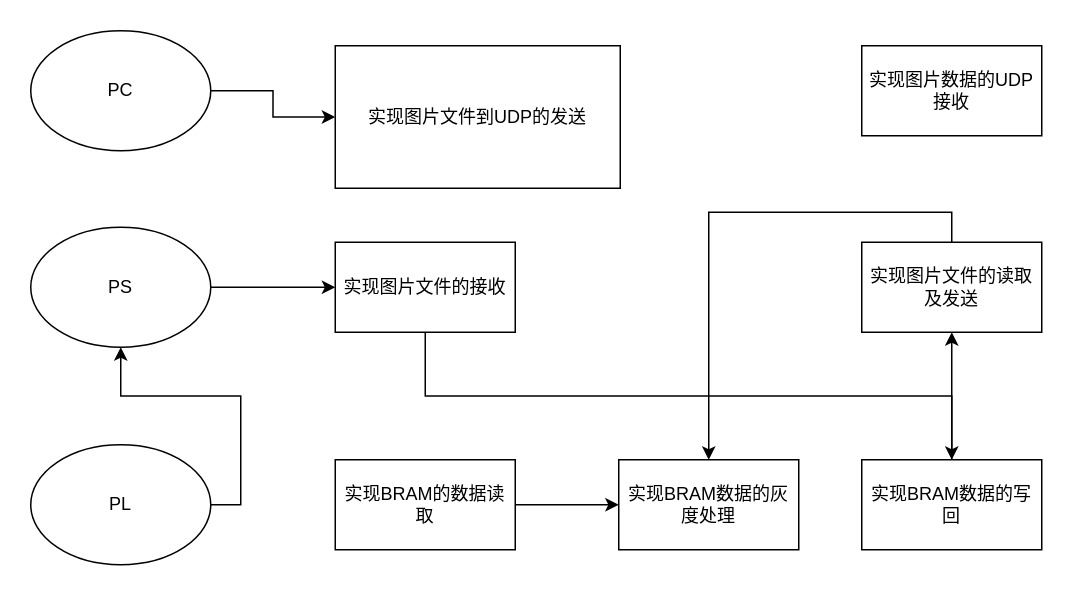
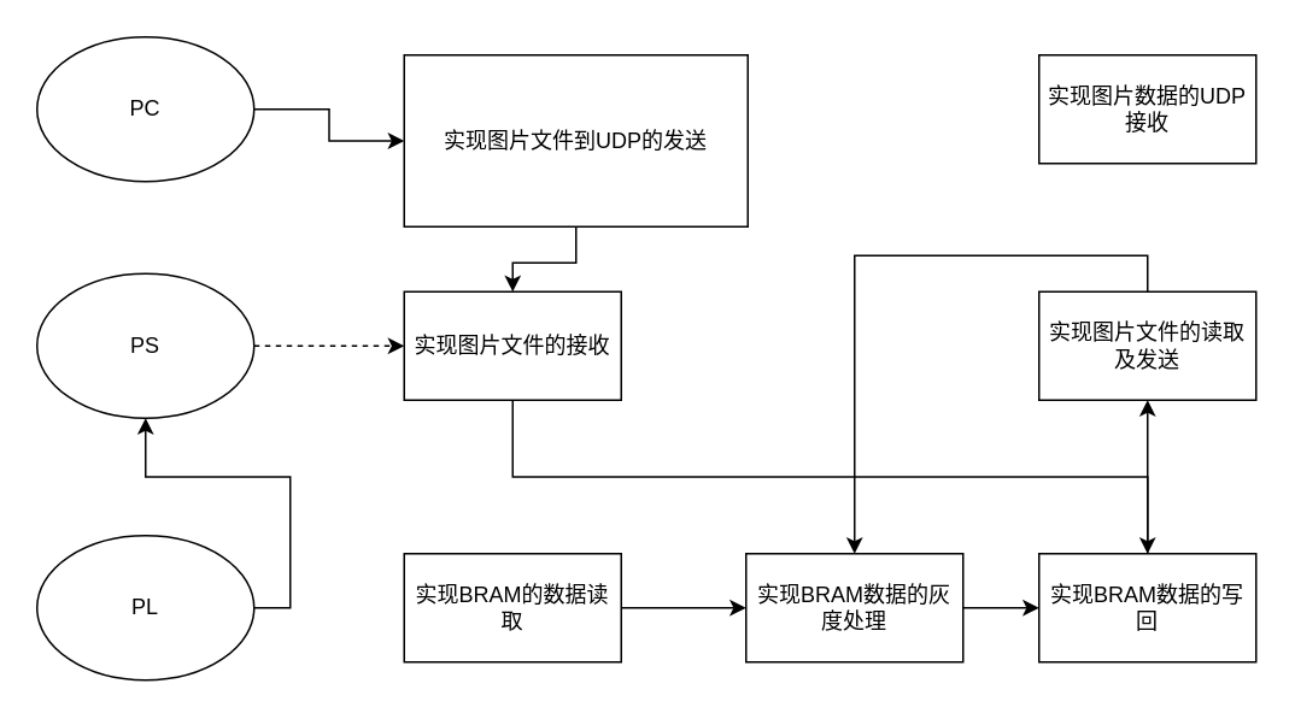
+ <mxCell id="8" style="edgeStyle=orthogonalEdgeStyle;rounded=0;orthogonalLoop=1;jettySize=auto;html=1;exitX=0.5;exitY=1;exitDx=0;exitDy=0;" parent="1" source="9" target="11" edge="1"><mxGeometry relative="1" as="geometry" /></mxCell>
- <mxCell id="4" style="edgeStyle=orthogonalEdgeStyle;rounded=0;orthogonalLoop=1;jettySize=auto;html=1;exitX=1;exitY=0.5;exitDx=0;exitDy=0;" parent="1" source="5" target="11" edge="1"><mxGeometry relative="1" as="geometry" /></mxCell>
+ <mxCell id="4" style="edgeStyle=orthogonalEdgeStyle;rounded=0;orthogonalLoop=1;jettySize=auto;html=1;exitX=1;exitY=0.5;exitDx=0;exitDy=0;dashed=1;" parent="1" source="5" target="11" edge="1"><mxGeometry relative="1" as="geometry" /></mxCell>
+ <mxCell id="14" style="edgeStyle=orthogonalEdgeStyle;rounded=0;orthogonalLoop=1;jettySize=auto;html=1;exitX=1;exitY=0.5;exitDx=0;exitDy=0;" parent="1" source="15" target="17" edge="1"><mxGeometry relative="1" as="geometry" /></mxCell>
